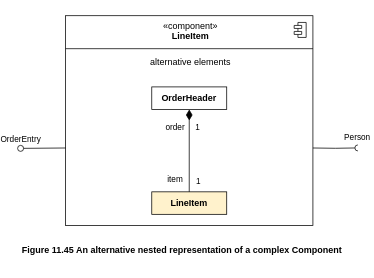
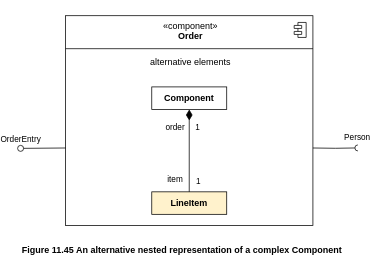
- <mxCell id="3" value="«component»&lt;br&gt;&lt;b&gt;LineItem&lt;/b&gt;" style="html=1;align=center;spacingLeft=4;verticalAlign=top;strokeColor=none;fillColor=none;whiteSpace=wrap;" vertex="1" parent="2"><mxGeometry width="330" height="40" as="geometry" /></mxCell>
+ <mxCell id="3" value="«component»&lt;br&gt;&lt;b&gt;Order&lt;/b&gt;" style="html=1;align=center;spacingLeft=4;verticalAlign=top;strokeColor=none;fillColor=none;whiteSpace=wrap;" vertex="1" parent="2"><mxGeometry width="330" height="40" as="geometry" /></mxCell>
- <mxCell id="11" value="&lt;b&gt;OrderHeader&lt;/b&gt;" style="whiteSpace=wrap;html=1;" vertex="1" parent="10"><mxGeometry width="100" height="30" as="geometry" /></mxCell>
+ <mxCell id="11" value="&lt;b&gt;Component&lt;/b&gt;" style="whiteSpace=wrap;html=1;" vertex="1" parent="10"><mxGeometry width="100" height="30" as="geometry" /></mxCell>
